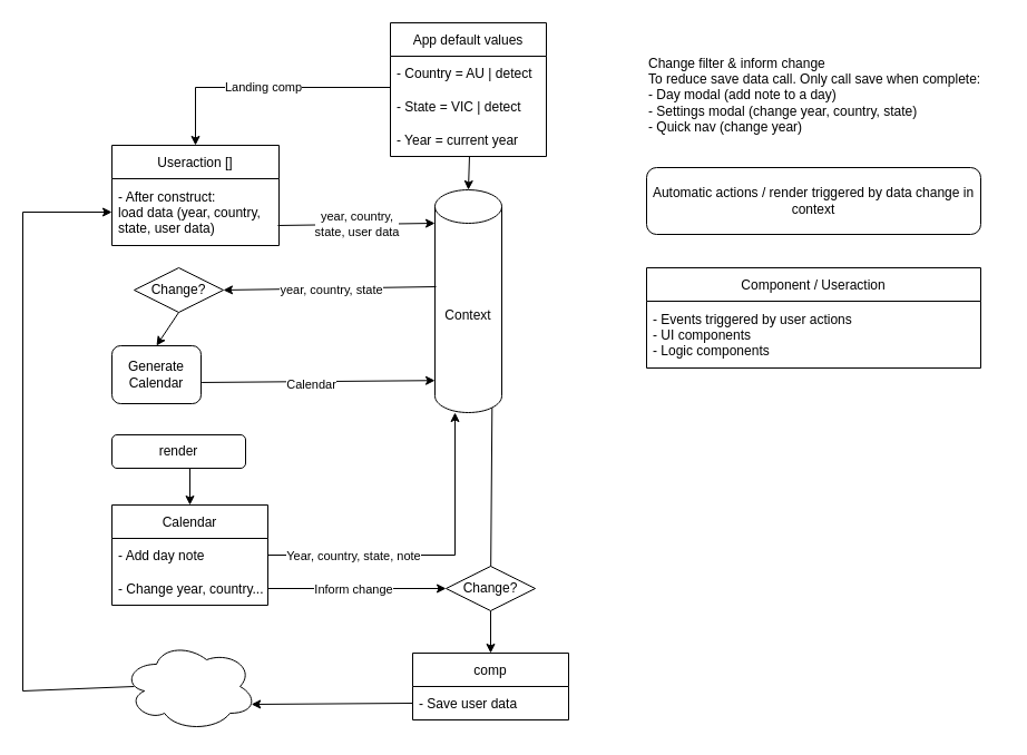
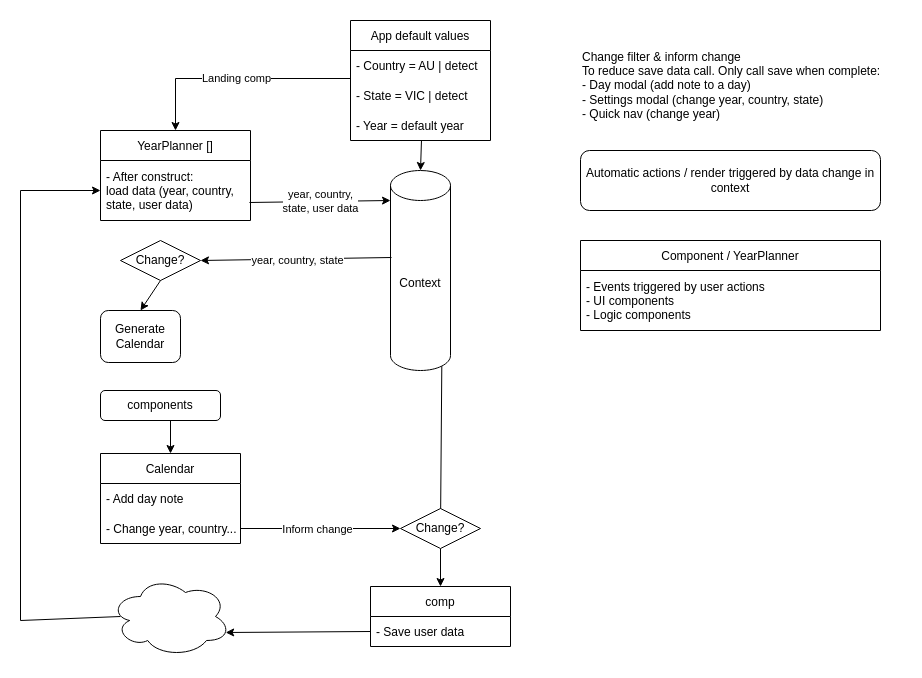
- <mxCell id="6" value="- Year = current year" style="text;strokeColor=none;fillColor=none;align=left;verticalAlign=middle;spacingLeft=4;spacingRight=4;overflow=hidden;points=[[0,0.5],[1,0.5]];portConstraint=eastwest;rotatable=0;" parent="3" vertex="1"><mxGeometry y="90" width="140" height="30" as="geometry" /></mxCell>
+ <mxCell id="6" value="- Year = default year" style="text;strokeColor=none;fillColor=none;align=left;verticalAlign=middle;spacingLeft=4;spacingRight=4;overflow=hidden;points=[[0,0.5],[1,0.5]];portConstraint=eastwest;rotatable=0;" parent="3" vertex="1"><mxGeometry y="90" width="140" height="30" as="geometry" /></mxCell>
- <mxCell id="7" value="Useraction []" style="swimlane;fontStyle=0;childLayout=stackLayout;horizontal=1;startSize=30;horizontalStack=0;resizeParent=1;resizeParentMax=0;resizeLast=0;collapsible=1;marginBottom=0;" parent="1" vertex="1"><mxGeometry x="100" y="130" width="150" height="90" as="geometry" /></mxCell>
+ <mxCell id="7" value="YearPlanner []" style="swimlane;fontStyle=0;childLayout=stackLayout;horizontal=1;startSize=30;horizontalStack=0;resizeParent=1;resizeParentMax=0;resizeLast=0;collapsible=1;marginBottom=0;" parent="1" vertex="1"><mxGeometry x="100" y="130" width="150" height="90" as="geometry" /></mxCell>
- <mxCell id="37" value="Component / Useraction" style="swimlane;fontStyle=0;childLayout=stackLayout;horizontal=1;startSize=30;horizontalStack=0;resizeParent=1;resizeParentMax=0;resizeLast=0;collapsible=1;marginBottom=0;" parent="1" vertex="1"><mxGeometry x="580" y="240" width="300" height="90" as="geometry" /></mxCell>
+ <mxCell id="37" value="Component / YearPlanner" style="swimlane;fontStyle=0;childLayout=stackLayout;horizontal=1;startSize=30;horizontalStack=0;resizeParent=1;resizeParentMax=0;resizeLast=0;collapsible=1;marginBottom=0;" parent="1" vertex="1"><mxGeometry x="580" y="240" width="300" height="90" as="geometry" /></mxCell>
- <mxCell id="22" value="" style="endArrow=classic;html=1;rounded=0;exitX=1.008;exitY=0.634;exitDx=0;exitDy=0;exitPerimeter=0;entryX=0;entryY=0.856;entryDx=0;entryDy=0;entryPerimeter=0;" parent="1" source="17" target="18" edge="1"><mxGeometry width="50" height="50" relative="1" as="geometry"><mxPoint x="220" y="313" as="sourcePoint" /><mxPoint x="350" y="313" as="targetPoint" /><Array as="points" /></mxGeometry></mxCell>
- <mxCell id="23" value="Calendar" style="edgeLabel;html=1;align=center;verticalAlign=middle;resizable=0;points=[];" parent="22" vertex="1" connectable="0"><mxGeometry x="-0.067" y="-2" relative="1" as="geometry"><mxPoint as="offset" /></mxGeometry></mxCell>
- <mxCell id="34" value="render" style="rounded=1;whiteSpace=wrap;html=1;" parent="1" vertex="1"><mxGeometry x="100" y="390" width="120" height="30" as="geometry" /></mxCell>
+ <mxCell id="34" value="components" style="rounded=1;whiteSpace=wrap;html=1;" parent="1" vertex="1"><mxGeometry x="100" y="390" width="120" height="30" as="geometry" /></mxCell>
- <mxCell id="15" value="" style="endArrow=classic;html=1;rounded=0;exitX=1;exitY=0.5;exitDx=0;exitDy=0;entryX=0.3;entryY=1;entryDx=0;entryDy=0;entryPerimeter=0;" parent="1" source="13" target="18" edge="1"><mxGeometry width="50" height="50" relative="1" as="geometry"><mxPoint x="160.98" y="610" as="sourcePoint" /><mxPoint x="358.7" y="325.65" as="targetPoint" /><Array as="points"><mxPoint x="408" y="498" /></Array></mxGeometry></mxCell>
- <mxCell id="16" value="Year, country, state, note" style="edgeLabel;html=1;align=center;verticalAlign=middle;resizable=0;points=[];" parent="15" vertex="1" connectable="0"><mxGeometry x="-0.703" y="2" relative="1" as="geometry"><mxPoint x="32" y="2" as="offset" /></mxGeometry></mxCell>
